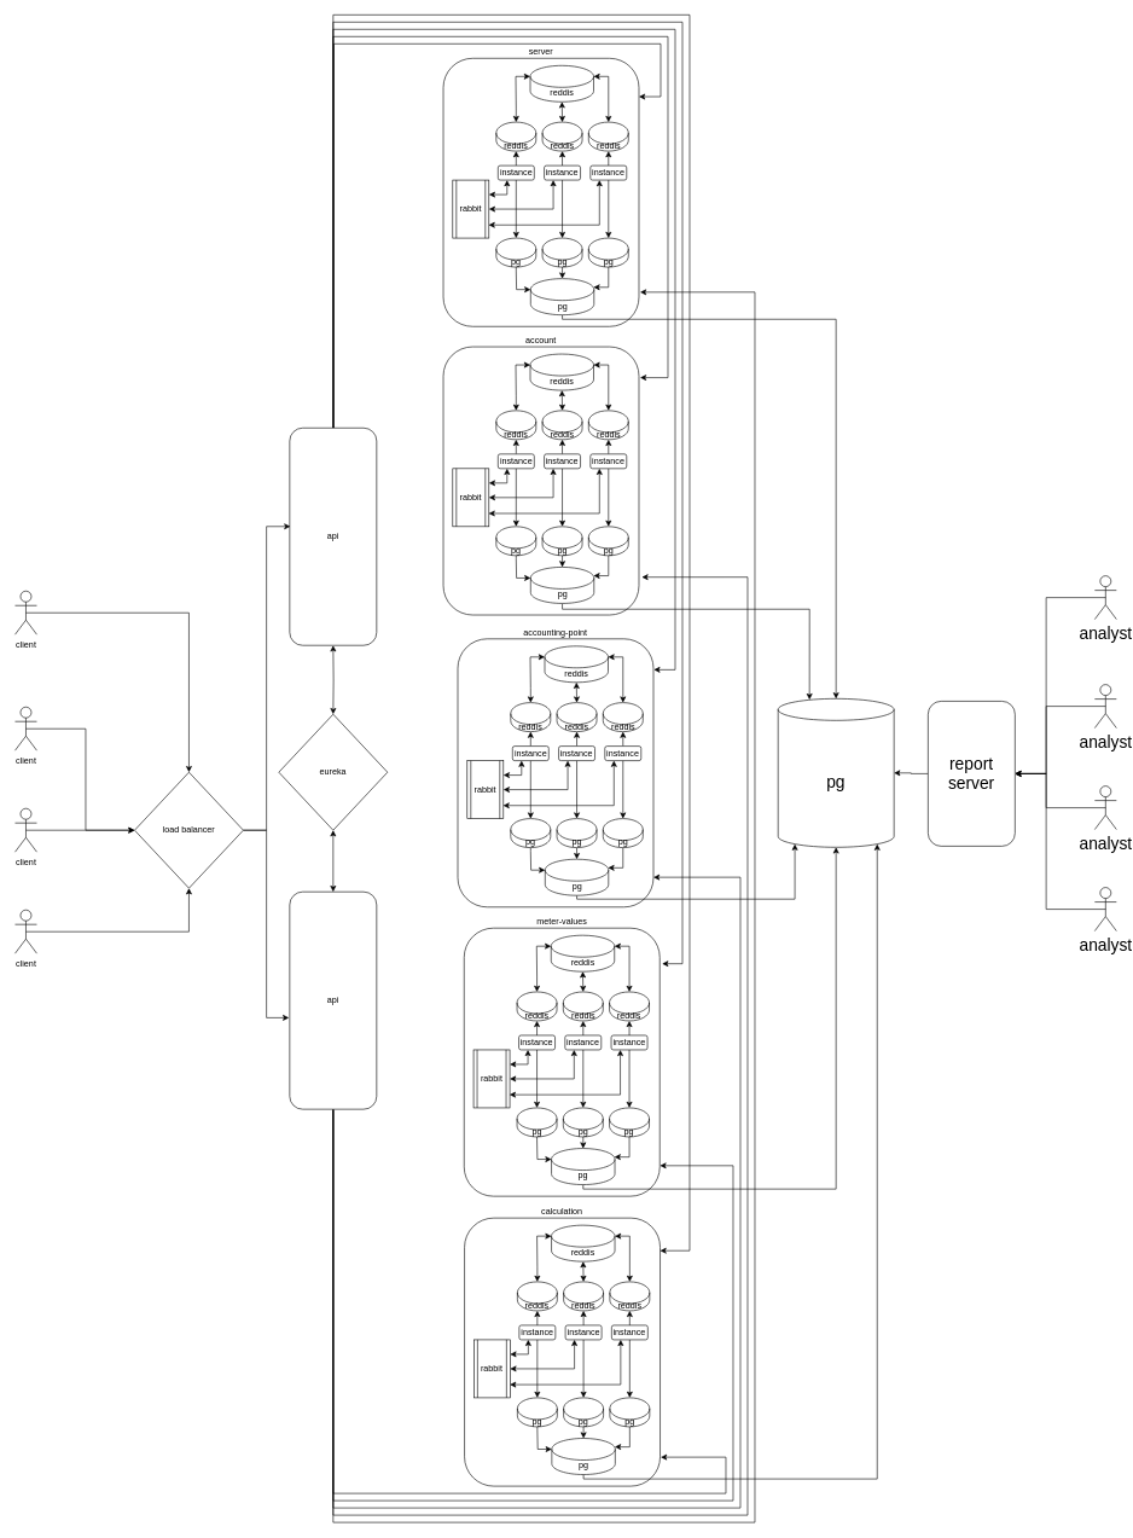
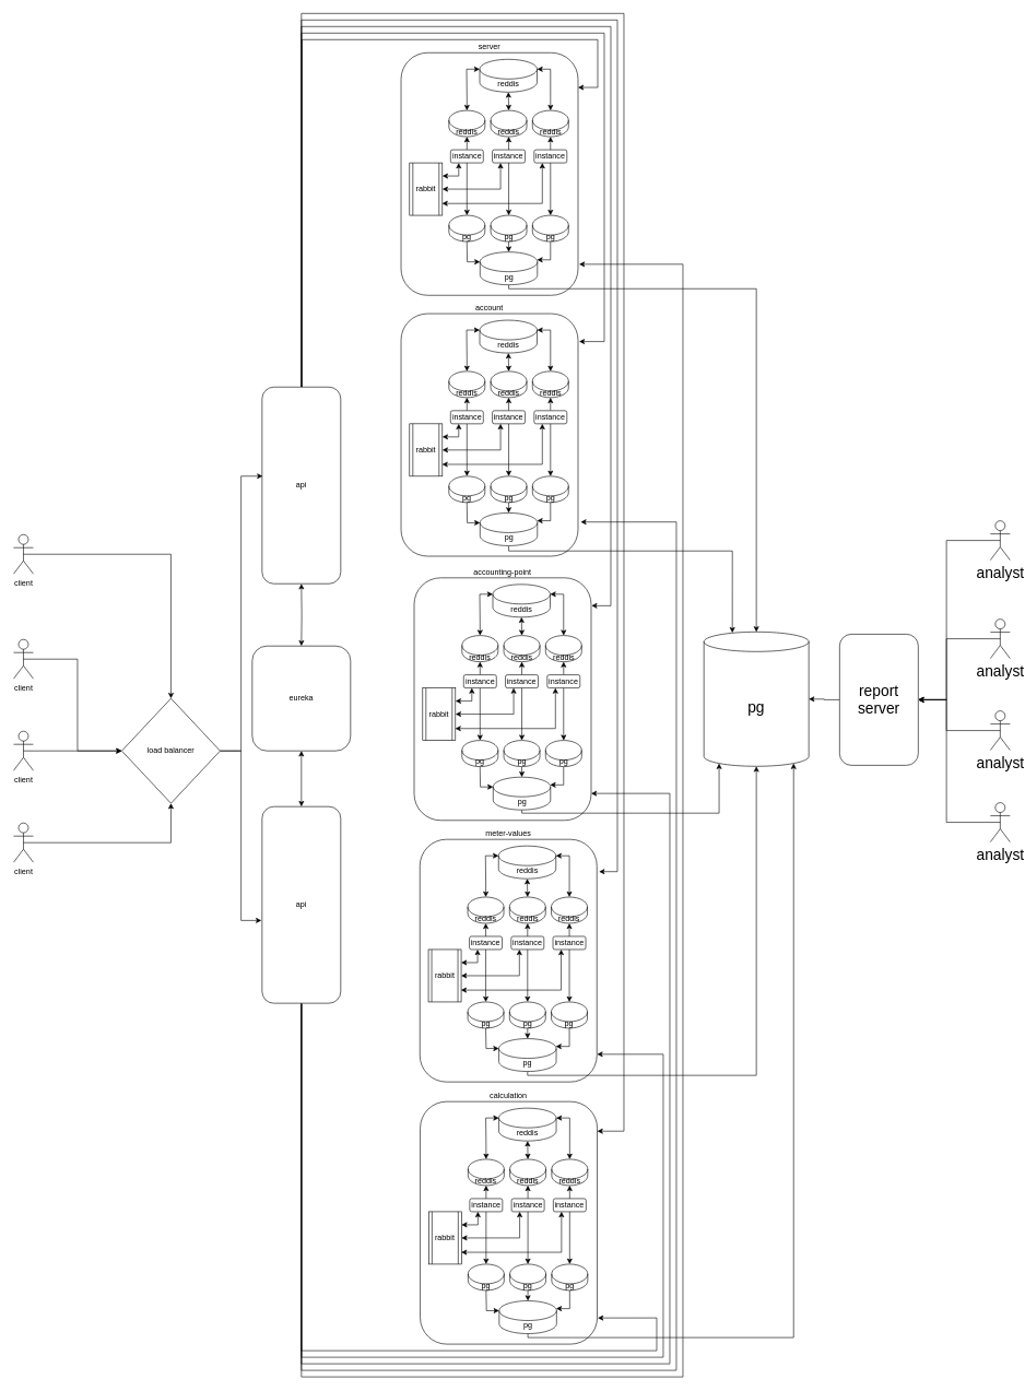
- <mxCell id="20" value="eureka" style="rhombus;whiteSpace=wrap;html=1;" parent="1" vertex="1"><mxGeometry x="384" y="985" width="150" height="160" as="geometry" /></mxCell>
+ <mxCell id="20" value="eureka" style="whiteSpace=wrap;html=1;rounded=1;" parent="1" vertex="1"><mxGeometry x="384" y="985" width="150" height="160" as="geometry" /></mxCell>
